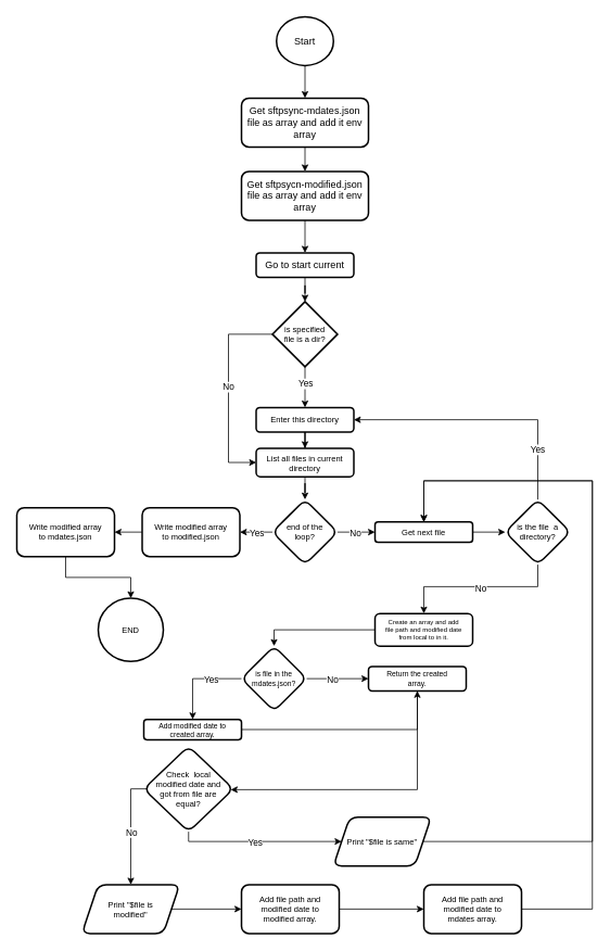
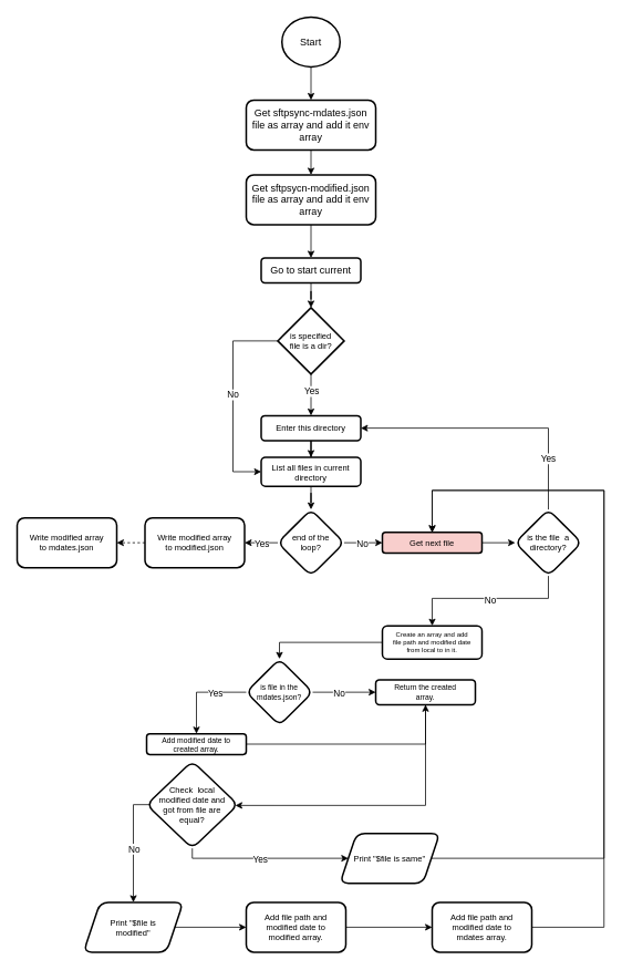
- <mxCell id="55" style="edgeStyle=orthogonalEdgeStyle;rounded=0;orthogonalLoop=1;jettySize=auto;html=1;exitX=0;exitY=0.5;exitDx=0;exitDy=0;entryX=1;entryY=0.5;entryDx=0;entryDy=0;" parent="1" source="56" target="58" edge="1"><mxGeometry relative="1" as="geometry" /></mxCell>
+ <mxCell id="55" style="edgeStyle=orthogonalEdgeStyle;rounded=0;orthogonalLoop=1;jettySize=auto;html=1;exitX=0;exitY=0.5;exitDx=0;exitDy=0;entryX=1;entryY=0.5;entryDx=0;entryDy=0;dashed=1;" parent="1" source="56" target="58" edge="1"><mxGeometry relative="1" as="geometry" /></mxCell>
- <mxCell id="46" value="Get next file" style="rounded=1;whiteSpace=wrap;html=1;fontSize=10;strokeWidth=2;spacing=14;" parent="1" vertex="1"><mxGeometry x="460" y="640.5" width="120" height="25" as="geometry" /></mxCell>
+ <mxCell id="46" value="Get next file" style="rounded=1;whiteSpace=wrap;html=1;fontSize=10;strokeWidth=2;spacing=14;fillColor=#f8cecc;" parent="1" vertex="1"><mxGeometry x="460" y="640.5" width="120" height="25" as="geometry" /></mxCell>
- <mxCell id="57" value="" style="edgeStyle=orthogonalEdgeStyle;rounded=0;orthogonalLoop=1;jettySize=auto;html=1;" parent="1" source="58" target="59" edge="1"><mxGeometry relative="1" as="geometry" /></mxCell>
- <mxCell id="59" value="END" style="ellipse;whiteSpace=wrap;html=1;fontSize=10;rounded=1;strokeWidth=2;spacing=14;" parent="1" vertex="1"><mxGeometry x="120" y="734.25" width="80" height="77.5" as="geometry" /></mxCell>
